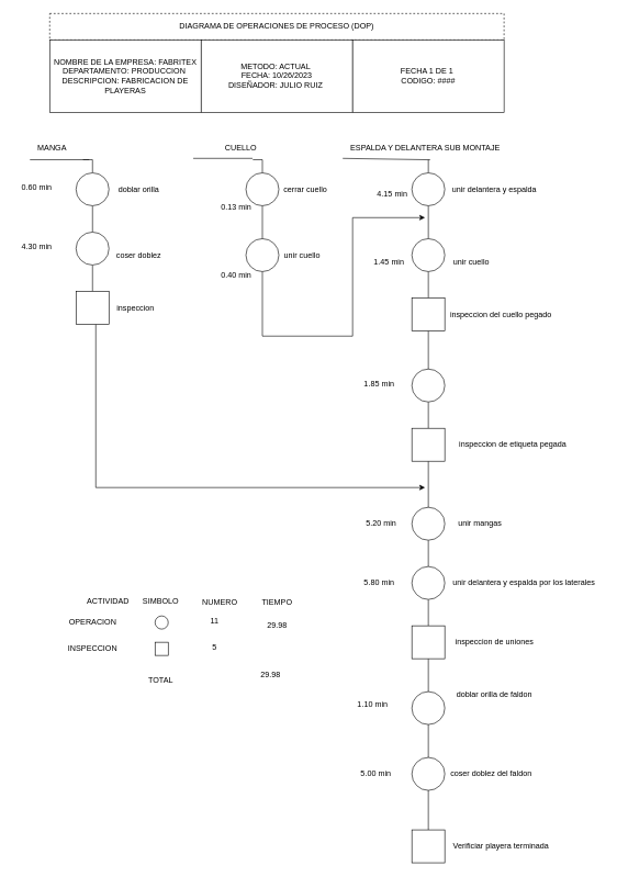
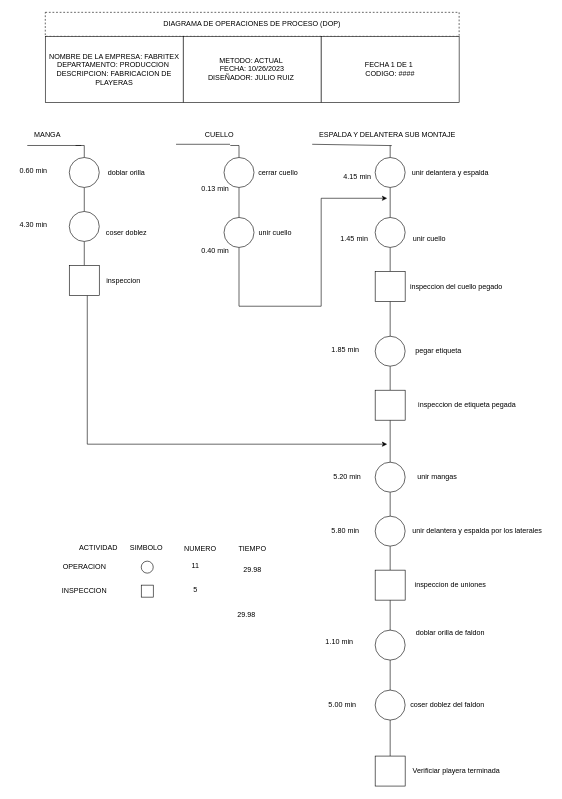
+ <mxCell id="45" value="pegar etiqueta" style="text;html=1;align=center;verticalAlign=middle;resizable=0;points=[];autosize=1;strokeColor=none;fillColor=none;" vertex="1" parent="1"><mxGeometry x="680" y="570" width="100" height="30" as="geometry" /></mxCell>
- <mxCell id="84" value="TOTAL&amp;nbsp;" style="text;html=1;align=center;verticalAlign=middle;resizable=0;points=[];autosize=1;strokeColor=none;fillColor=none;" vertex="1" parent="1"><mxGeometry x="215" y="1018" width="60" height="30" as="geometry" /></mxCell>
